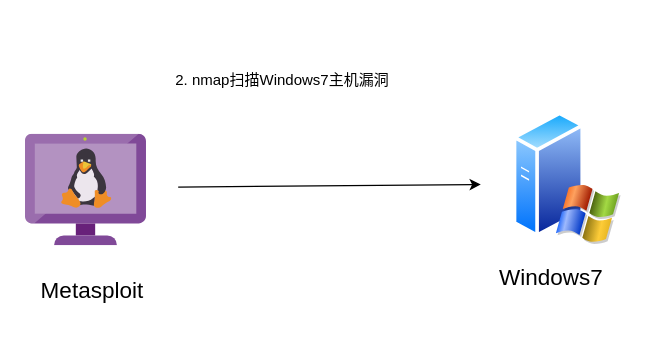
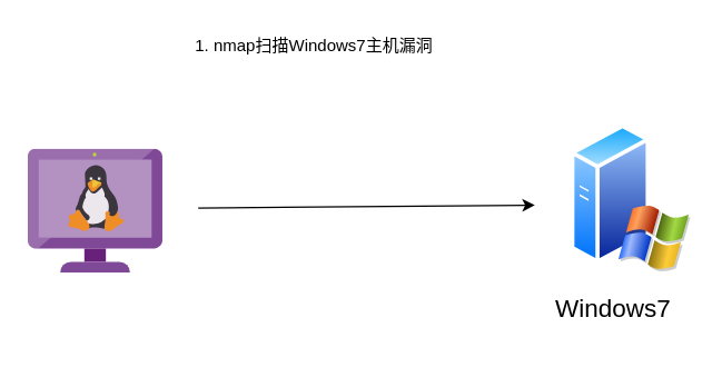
+ <mxCell id="7" value="1. nmap扫描Windows7主机漏洞" style="text;html=1;align=center;verticalAlign=middle;resizable=0;points=[];autosize=1;strokeColor=none;fillColor=none;" vertex="1" parent="1"><mxGeometry x="130" y="20" width="189" height="26" as="geometry" /></mxCell>
- <mxCell id="8" value="2. nmap扫描Windows7主机漏洞" style="text;html=1;align=center;verticalAlign=middle;resizable=0;points=[];autosize=1;strokeColor=none;fillColor=none;" vertex="1" parent="1"><mxGeometry x="130" y="51" width="189" height="26" as="geometry" /></mxCell>
- <mxCell id="4" value="Metasploit" style="text;html=1;align=center;verticalAlign=middle;resizable=0;points=[];autosize=1;strokeColor=none;fillColor=none;fontSize=18;" vertex="1" parent="1"><mxGeometry x="23" y="215" width="100" height="34" as="geometry" /></mxCell>
